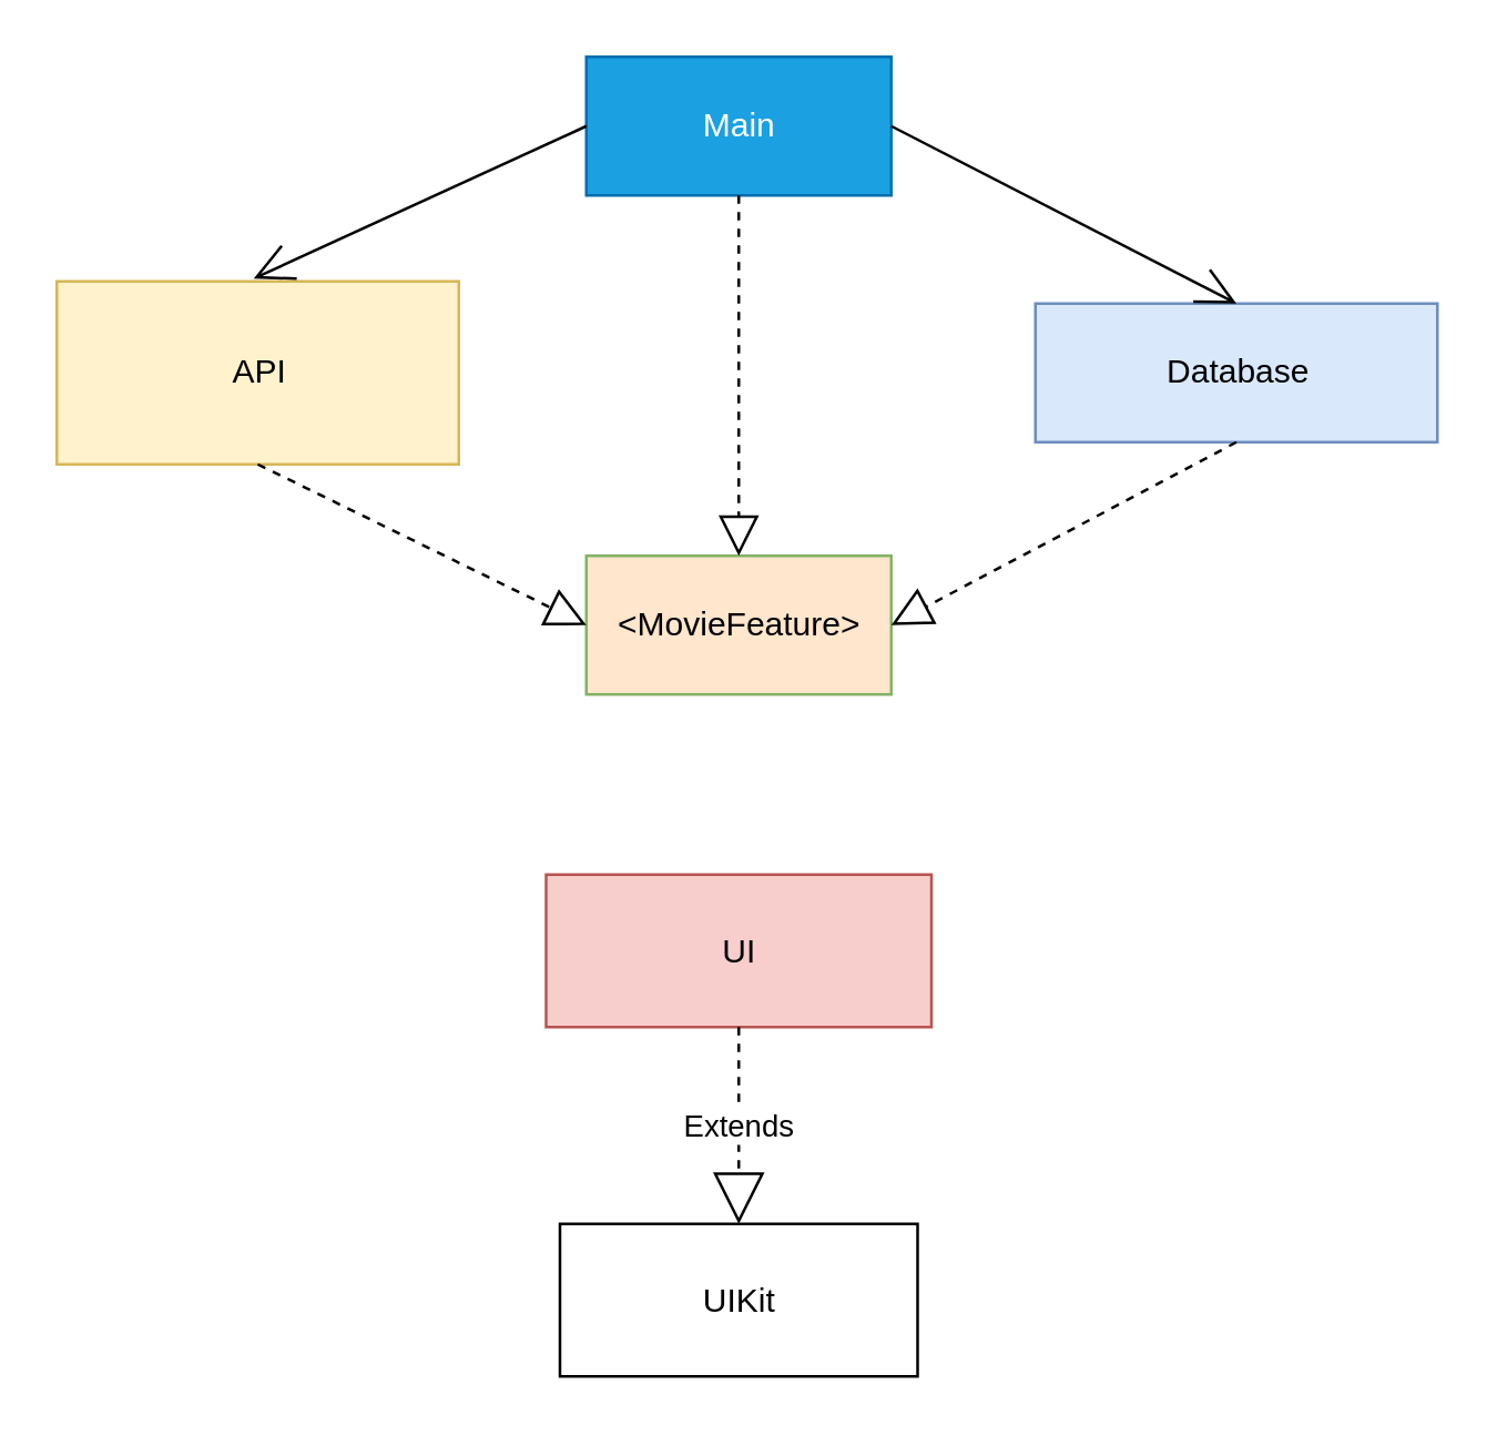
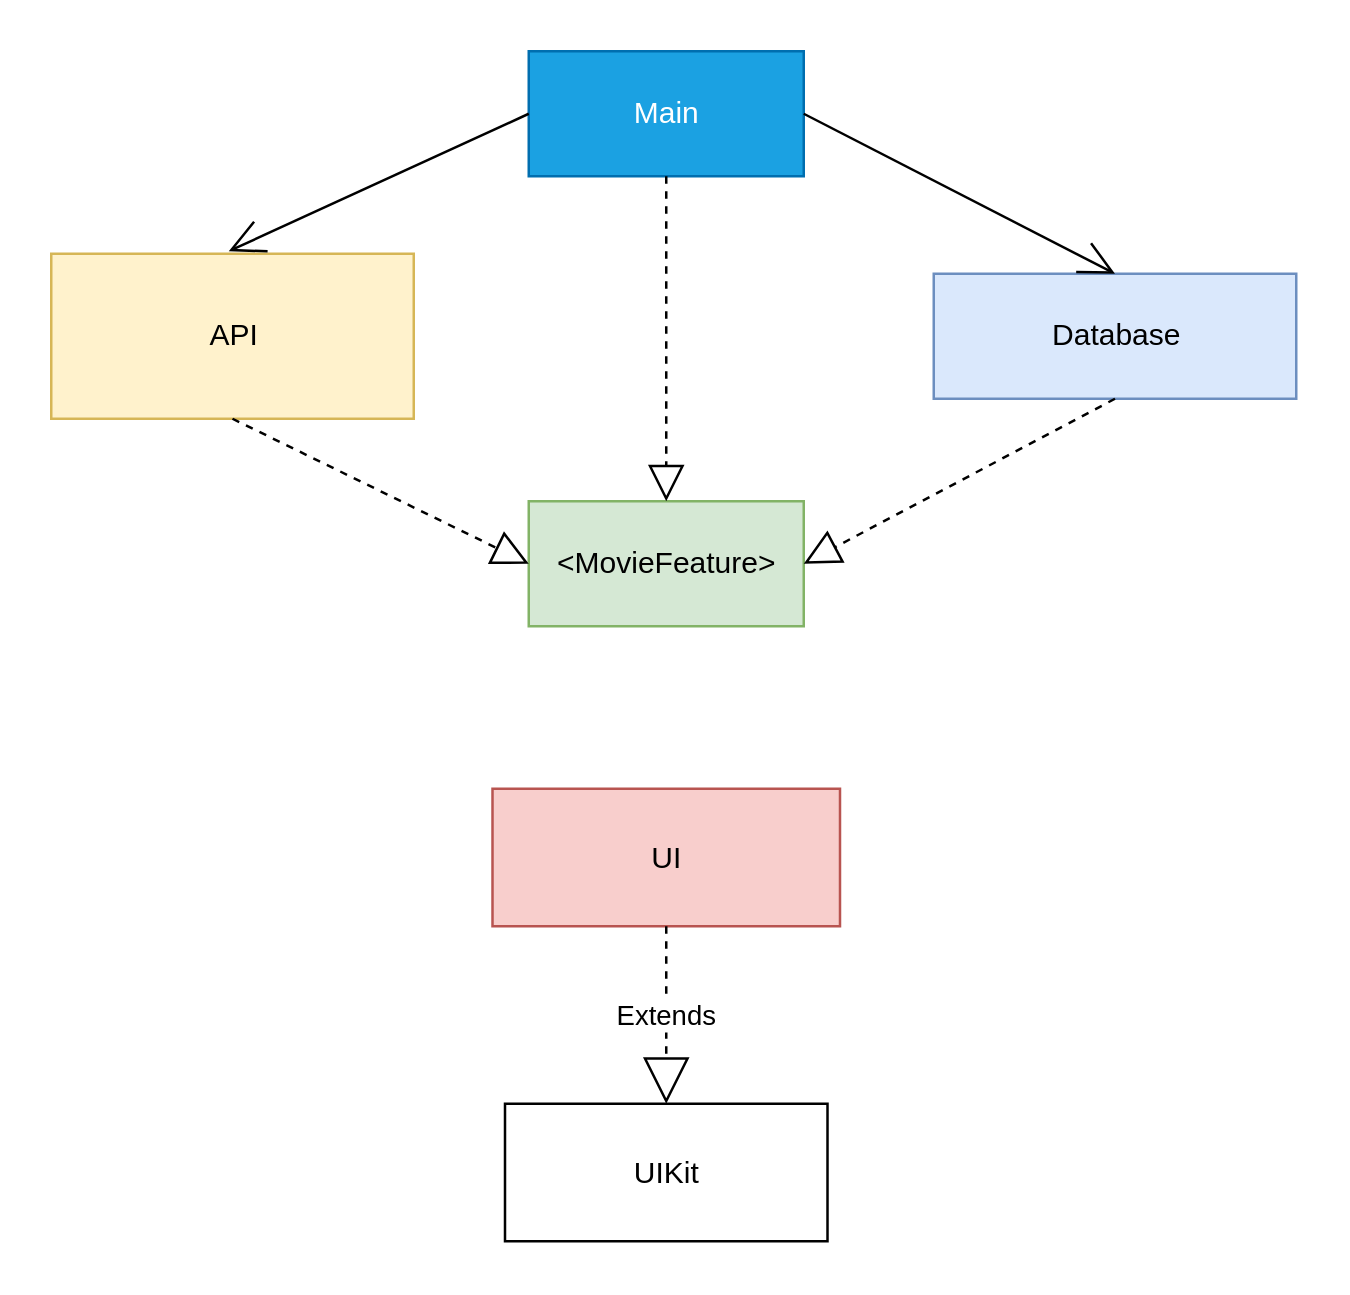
- <mxCell id="3" value="&amp;lt;MovieFeature&amp;gt;" style="html=1;fillColor=#ffe6cc;strokeColor=#82b366;" parent="1" vertex="1"><mxGeometry x="211" y="200" width="110" height="50" as="geometry" /></mxCell>
+ <mxCell id="3" value="&amp;lt;MovieFeature&amp;gt;" style="html=1;fillColor=#d5e8d4;strokeColor=#82b366;" parent="1" vertex="1"><mxGeometry x="211" y="200" width="110" height="50" as="geometry" /></mxCell>
